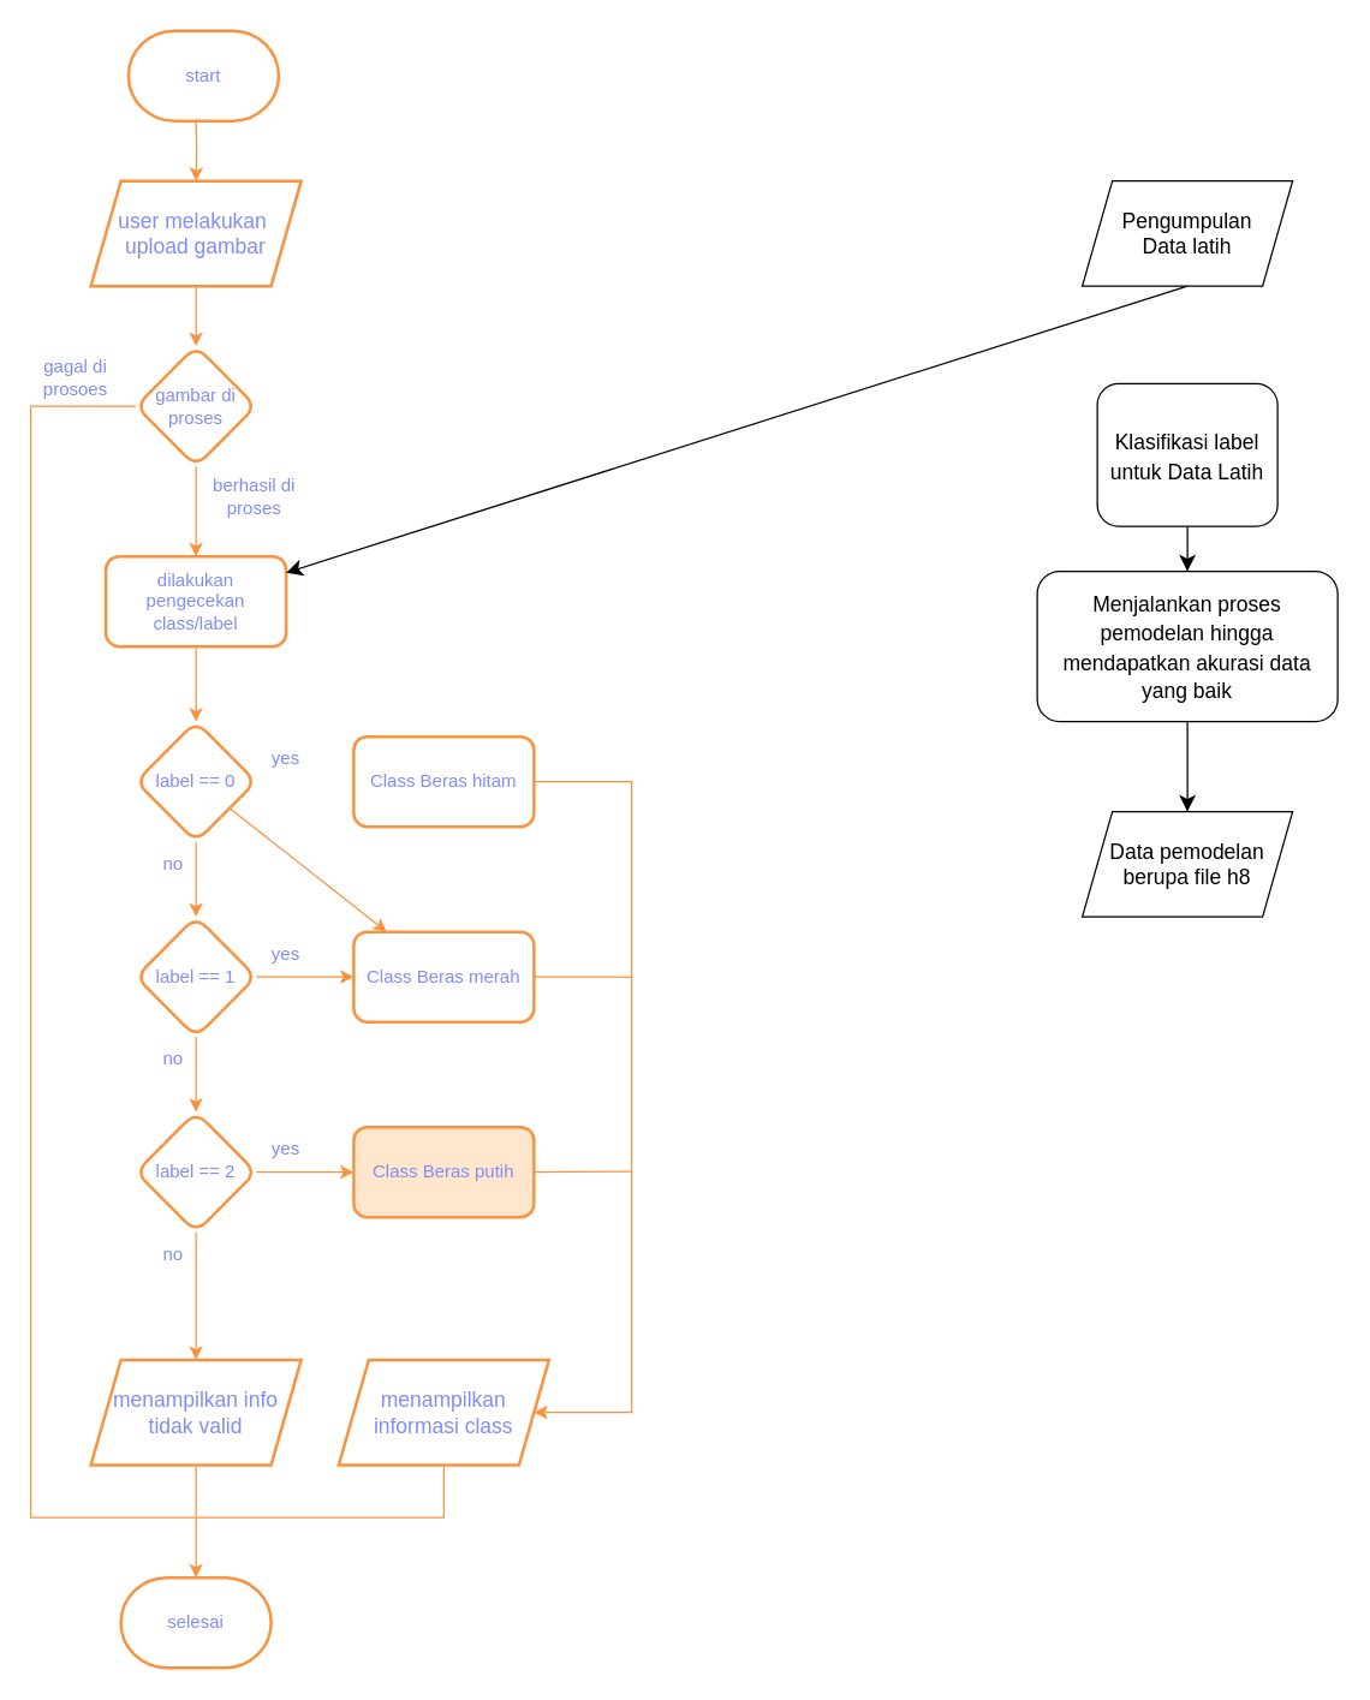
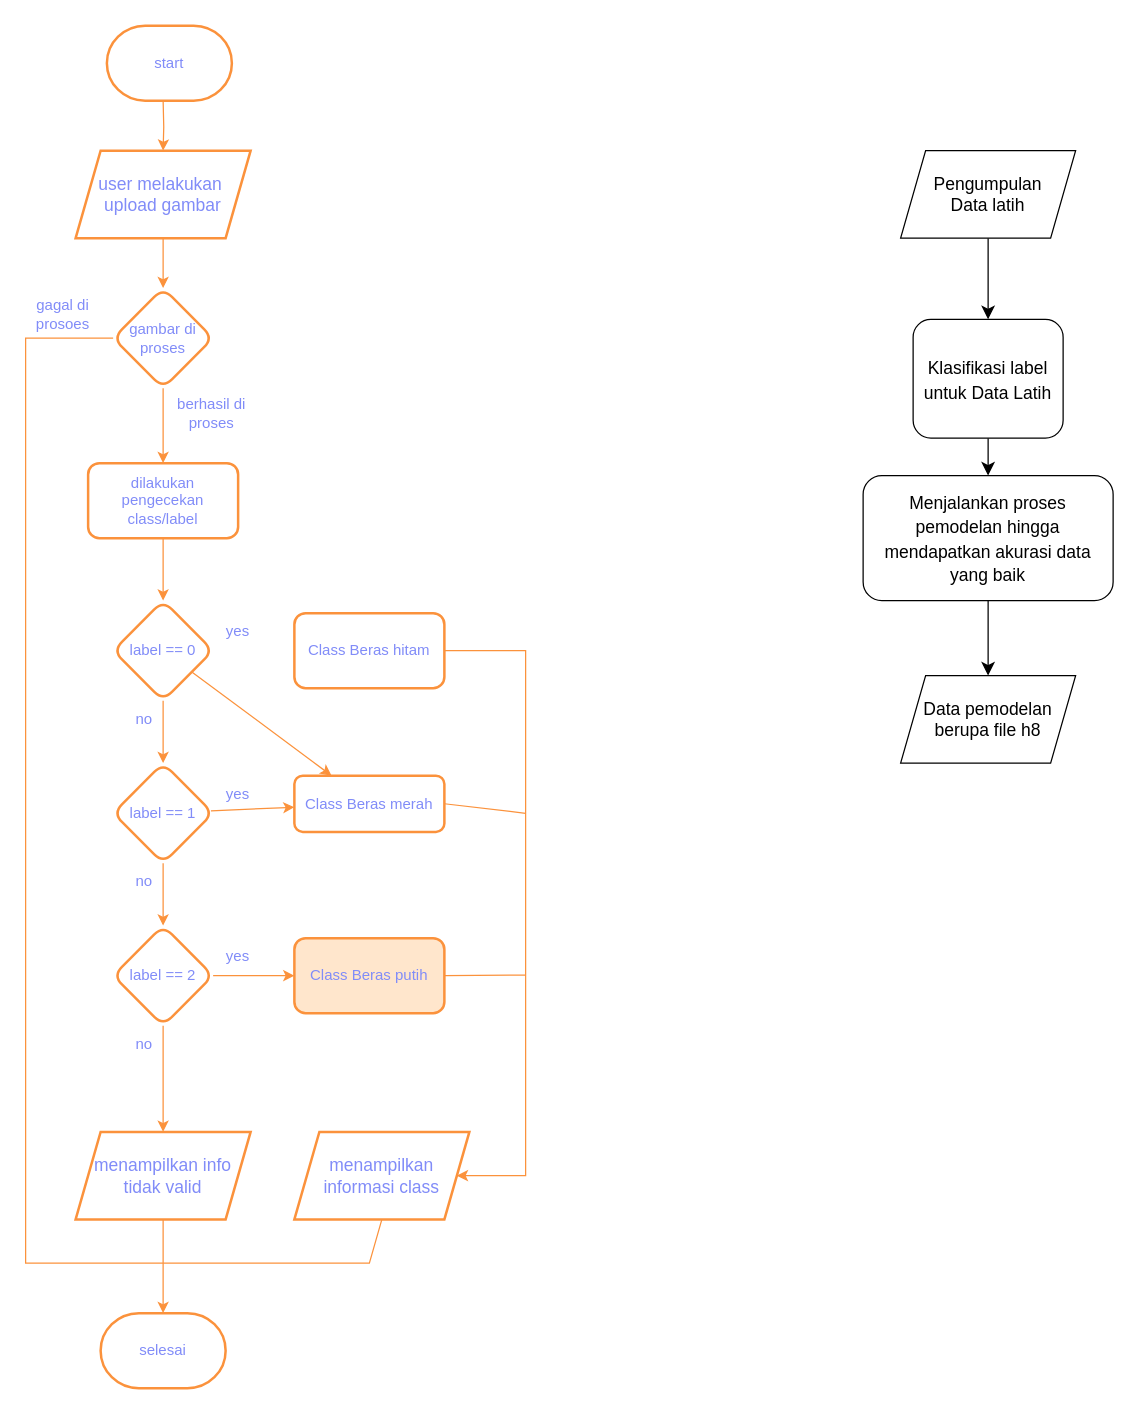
- <mxCell id="36" value="" style="edgeStyle=none;curved=1;rounded=0;orthogonalLoop=1;jettySize=auto;html=1;fontSize=14;startSize=8;endSize=8;exitX=0.5;exitY=1;exitDx=0;exitDy=0;" edge="1" parent="1" source="41" target="10"><mxGeometry relative="1" as="geometry"><mxPoint x="790" y="190" as="sourcePoint" /></mxGeometry></mxCell>
+ <mxCell id="36" value="" style="edgeStyle=none;curved=1;rounded=0;orthogonalLoop=1;jettySize=auto;html=1;fontSize=14;startSize=8;endSize=8;exitX=0.5;exitY=1;exitDx=0;exitDy=0;" edge="1" parent="1" source="41" target="38"><mxGeometry relative="1" as="geometry"><mxPoint x="790" y="190" as="sourcePoint" /></mxGeometry></mxCell>
- <mxCell id="24" value="&lt;font color=&quot;#818cf8&quot;&gt;Class Beras merah&lt;/font&gt;" style="whiteSpace=wrap;html=1;rounded=1;strokeWidth=2;strokeColor=#fb923c;" parent="1" vertex="1"><mxGeometry x="235" y="620" width="120" height="60" as="geometry" /></mxCell>
+ <mxCell id="24" value="&lt;font color=&quot;#818cf8&quot;&gt;Class Beras merah&lt;/font&gt;" style="whiteSpace=wrap;html=1;rounded=1;strokeWidth=2;strokeColor=#fb923c;" parent="1" vertex="1"><mxGeometry x="235" y="620" width="120" height="45" as="geometry" /></mxCell>
- <mxCell id="44" value="&lt;font color=&quot;#818cf8&quot;&gt;menampilkan informasi class&lt;/font&gt;" style="shape=parallelogram;perimeter=parallelogramPerimeter;whiteSpace=wrap;html=1;fixedSize=1;fontSize=14;strokeColor=#FB923C;strokeWidth=2;" vertex="1" parent="1"><mxGeometry x="225" y="905" width="140" height="70" as="geometry" /></mxCell>
+ <mxCell id="44" value="&lt;font color=&quot;#818cf8&quot;&gt;menampilkan informasi class&lt;/font&gt;" style="shape=parallelogram;perimeter=parallelogramPerimeter;whiteSpace=wrap;html=1;fixedSize=1;fontSize=14;strokeColor=#FB923C;strokeWidth=2;" vertex="1" parent="1"><mxGeometry x="235" y="905" width="140" height="70" as="geometry" /></mxCell>
